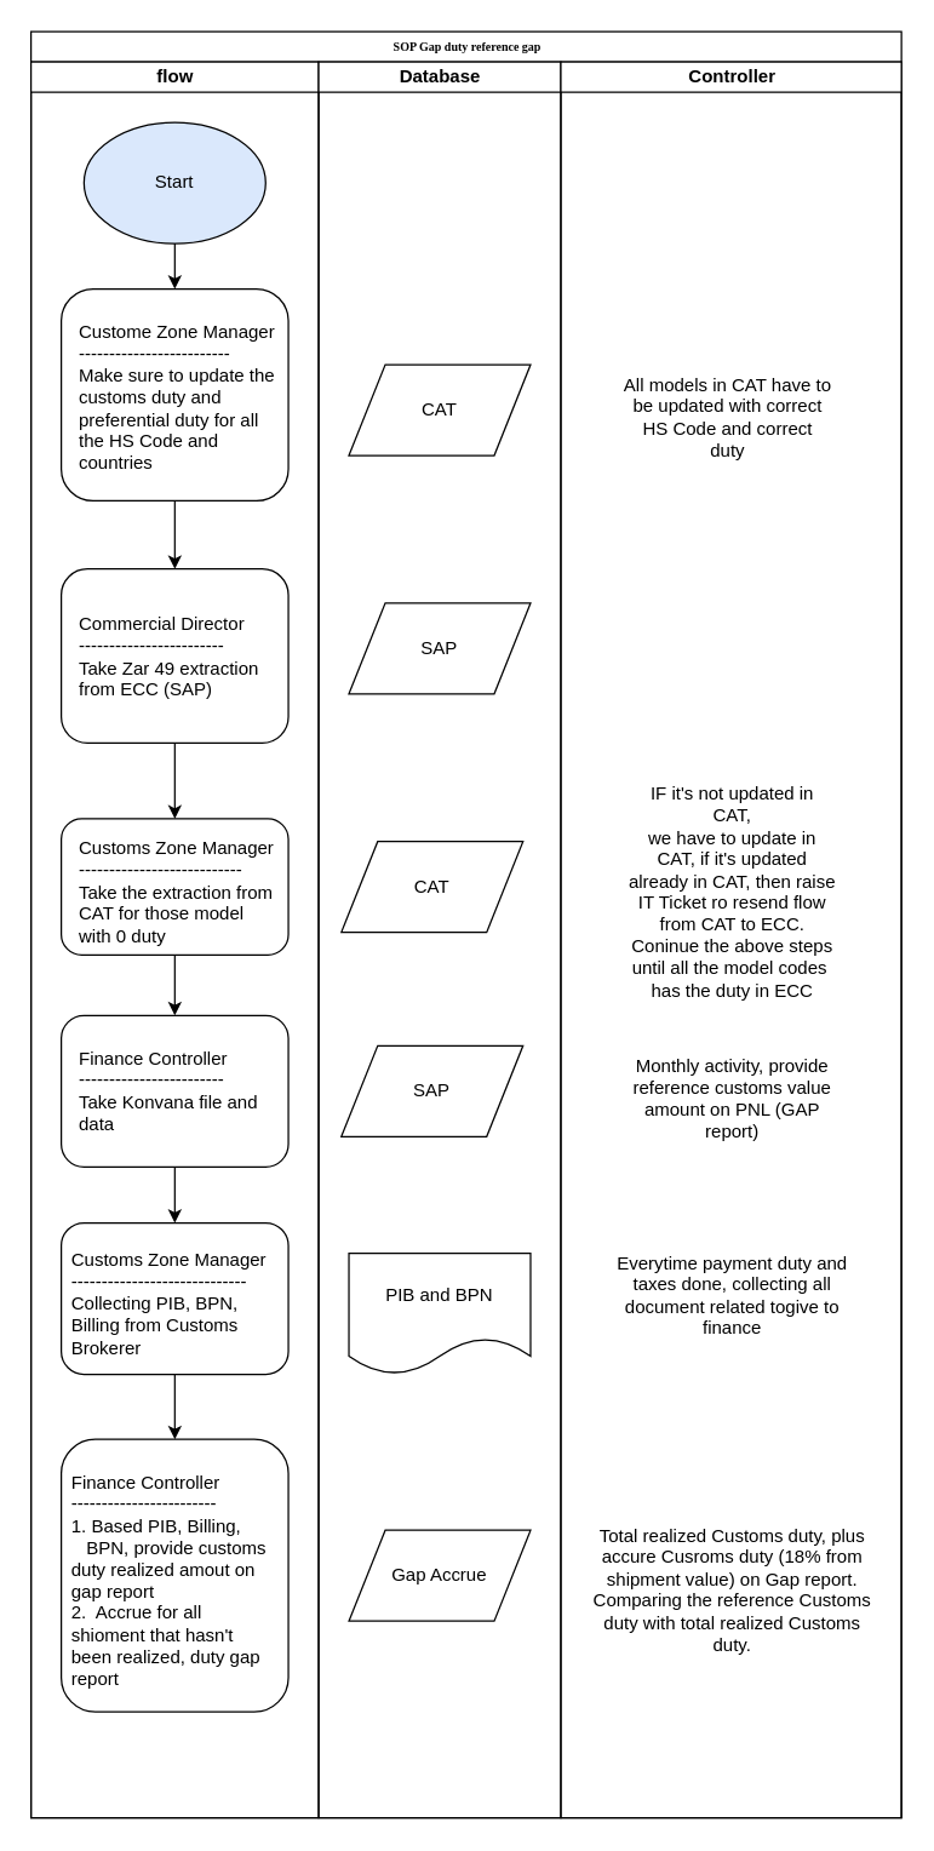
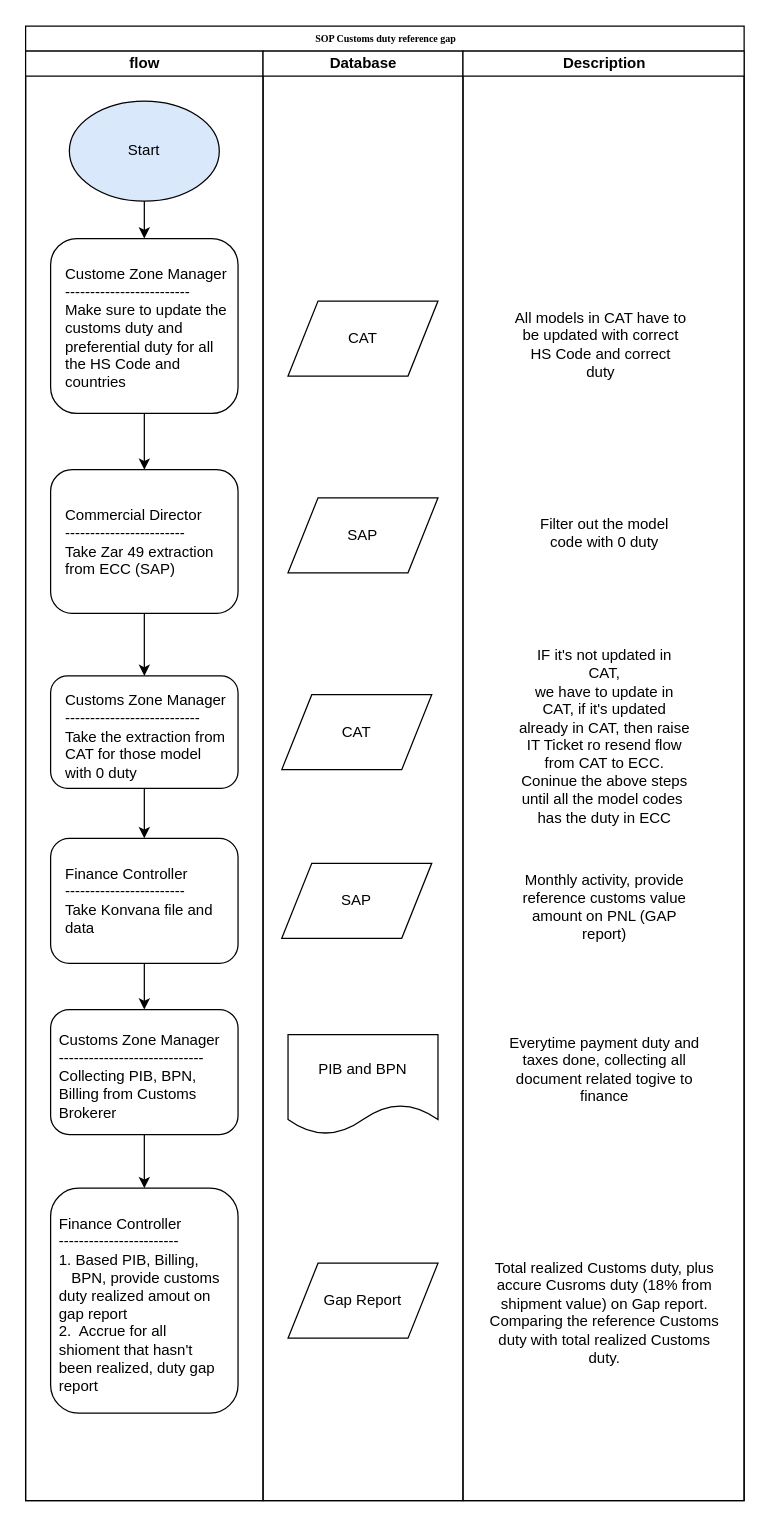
- <mxCell id="2" value="SOP Gap duty reference gap" style="swimlane;html=1;childLayout=stackLayout;startSize=20;rounded=0;shadow=0;labelBackgroundColor=none;strokeWidth=1;fontFamily=Verdana;fontSize=8;align=center;" vertex="1" parent="1" treatAsSingle="0"><mxGeometry x="20" y="20" width="575" height="1180" as="geometry" /></mxCell>
+ <mxCell id="2" value="SOP Customs duty reference gap" style="swimlane;html=1;childLayout=stackLayout;startSize=20;rounded=0;shadow=0;labelBackgroundColor=none;strokeWidth=1;fontFamily=Verdana;fontSize=8;align=center;" vertex="1" parent="1" treatAsSingle="0"><mxGeometry x="20" y="20" width="575" height="1180" as="geometry" /></mxCell>
- <mxCell id="36" value="Controller" style="swimlane;html=1;startSize=20;" vertex="1" parent="2" treatAsSingle="0"><mxGeometry x="350" y="20" width="225" height="1160" as="geometry" /></mxCell>
+ <mxCell id="36" value="Description" style="swimlane;html=1;startSize=20;" vertex="1" parent="2" treatAsSingle="0"><mxGeometry x="350" y="20" width="225" height="1160" as="geometry" /></mxCell>
+ <mxCell id="38" value="Filter out the model&#10;code with 0 duty" style="text;html=1;align=center;" vertex="1" parent="36"><mxGeometry x="47.5" y="364.5" width="130" height="40" as="geometry" /></mxCell>
- <mxCell id="35" value="Gap Accrue" style="shape=parallelogram;perimeter=parallelogramPerimeter;whiteSpace=wrap;html=1;" vertex="1" parent="29"><mxGeometry x="20" y="970" width="120" height="60" as="geometry" /></mxCell>
+ <mxCell id="35" value="Gap Report" style="shape=parallelogram;perimeter=parallelogramPerimeter;whiteSpace=wrap;html=1;" vertex="1" parent="29"><mxGeometry x="20" y="970" width="120" height="60" as="geometry" /></mxCell>
